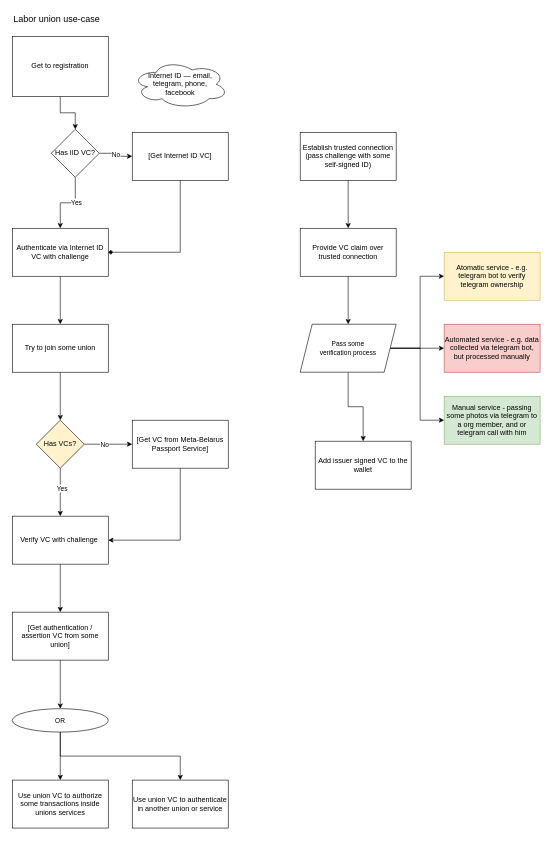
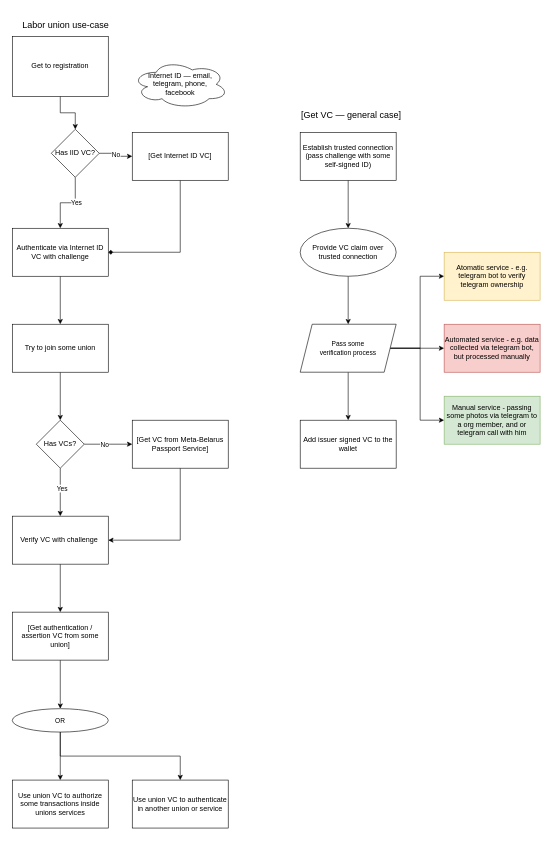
- <mxCell id="15" value="Labor union use-case" style="text;html=1;strokeColor=none;fillColor=none;align=left;verticalAlign=middle;whiteSpace=wrap;rounded=0;fontSize=15;" vertex="1" parent="1"><mxGeometry x="20" y="20" width="200" height="20" as="geometry" /></mxCell>
+ <mxCell id="15" value="Labor union use-case" style="text;html=1;strokeColor=none;fillColor=none;align=left;verticalAlign=middle;whiteSpace=wrap;rounded=0;fontSize=15;" vertex="1" parent="1"><mxGeometry x="35" y="30" width="200" height="20" as="geometry" /></mxCell>
+ <mxCell id="36" value="&lt;span style=&quot;font-size: 15px; text-align: center;&quot;&gt;[Get VC — general case]&lt;/span&gt;" style="text;html=1;strokeColor=none;fillColor=none;align=left;verticalAlign=middle;whiteSpace=wrap;rounded=0;fontSize=15;" vertex="1" parent="1"><mxGeometry x="500" y="180" width="200" height="20" as="geometry" /></mxCell>
- <mxCell id="35" value="Provide VC claim over trusted connection" style="rounded=0;whiteSpace=wrap;html=1;" vertex="1" parent="1"><mxGeometry x="500" y="380" width="160" height="80" as="geometry" /></mxCell>
+ <mxCell id="35" value="Provide VC claim over trusted connection" style="ellipse;whiteSpace=wrap;html=1;" vertex="1" parent="1"><mxGeometry x="500" y="380" width="160" height="80" as="geometry" /></mxCell>
- <mxCell id="20" value="Has VCs?" style="rhombus;whiteSpace=wrap;html=1;fillColor=#fff2cc;" vertex="1" parent="1"><mxGeometry x="60" y="700" width="80" height="80" as="geometry" /></mxCell>
+ <mxCell id="20" value="Has VCs?" style="rhombus;whiteSpace=wrap;html=1;" vertex="1" parent="1"><mxGeometry x="60" y="700" width="80" height="80" as="geometry" /></mxCell>
- <mxCell id="42" value="Add issuer signed VC to the wallet" style="rounded=0;whiteSpace=wrap;html=1;" vertex="1" parent="1"><mxGeometry x="525" y="735" width="160" height="80" as="geometry" /></mxCell>
+ <mxCell id="42" value="Add issuer signed VC to the wallet" style="rounded=0;whiteSpace=wrap;html=1;" vertex="1" parent="1"><mxGeometry x="500" y="700" width="160" height="80" as="geometry" /></mxCell>
